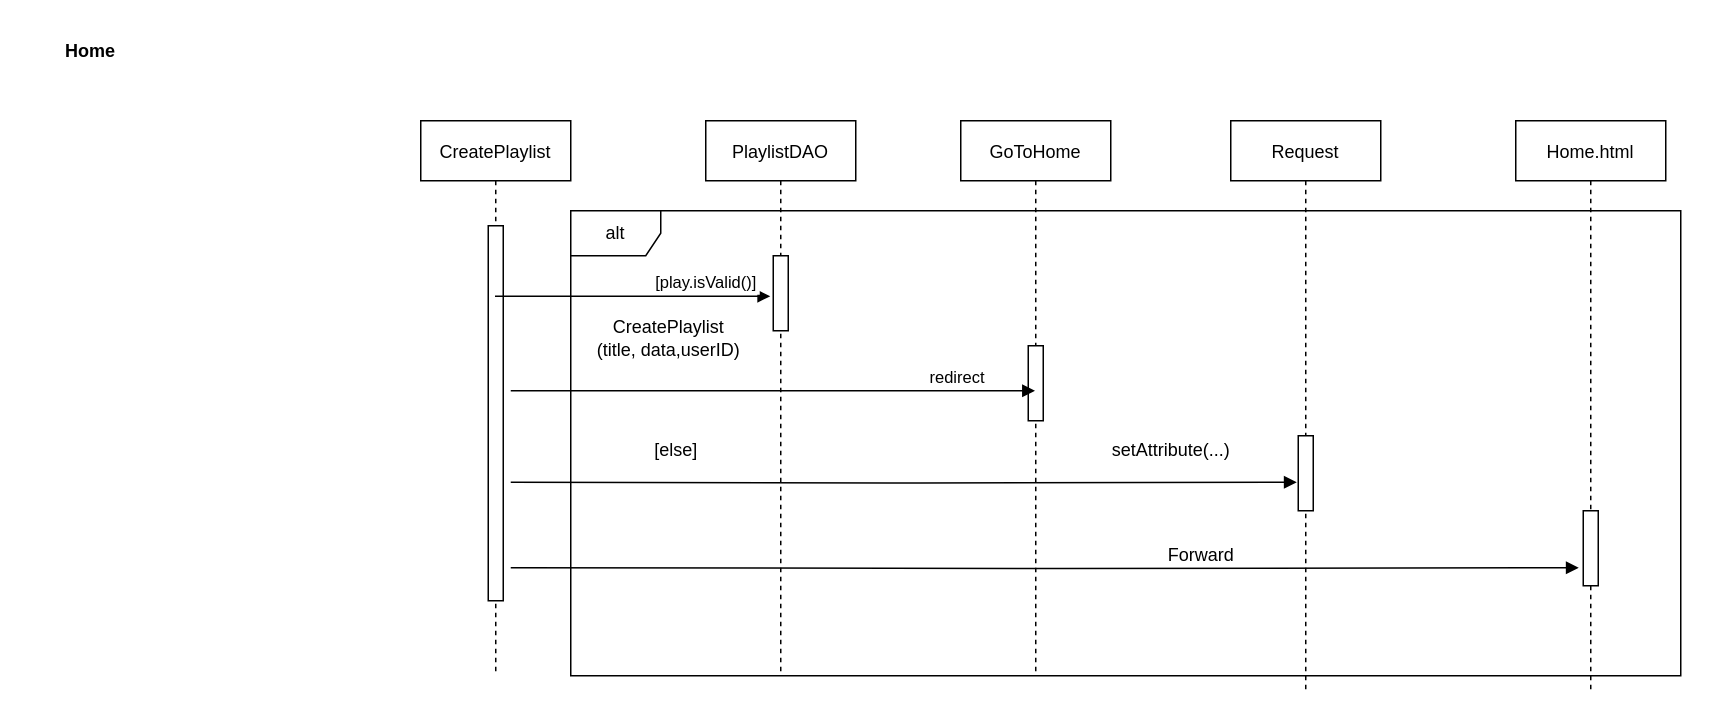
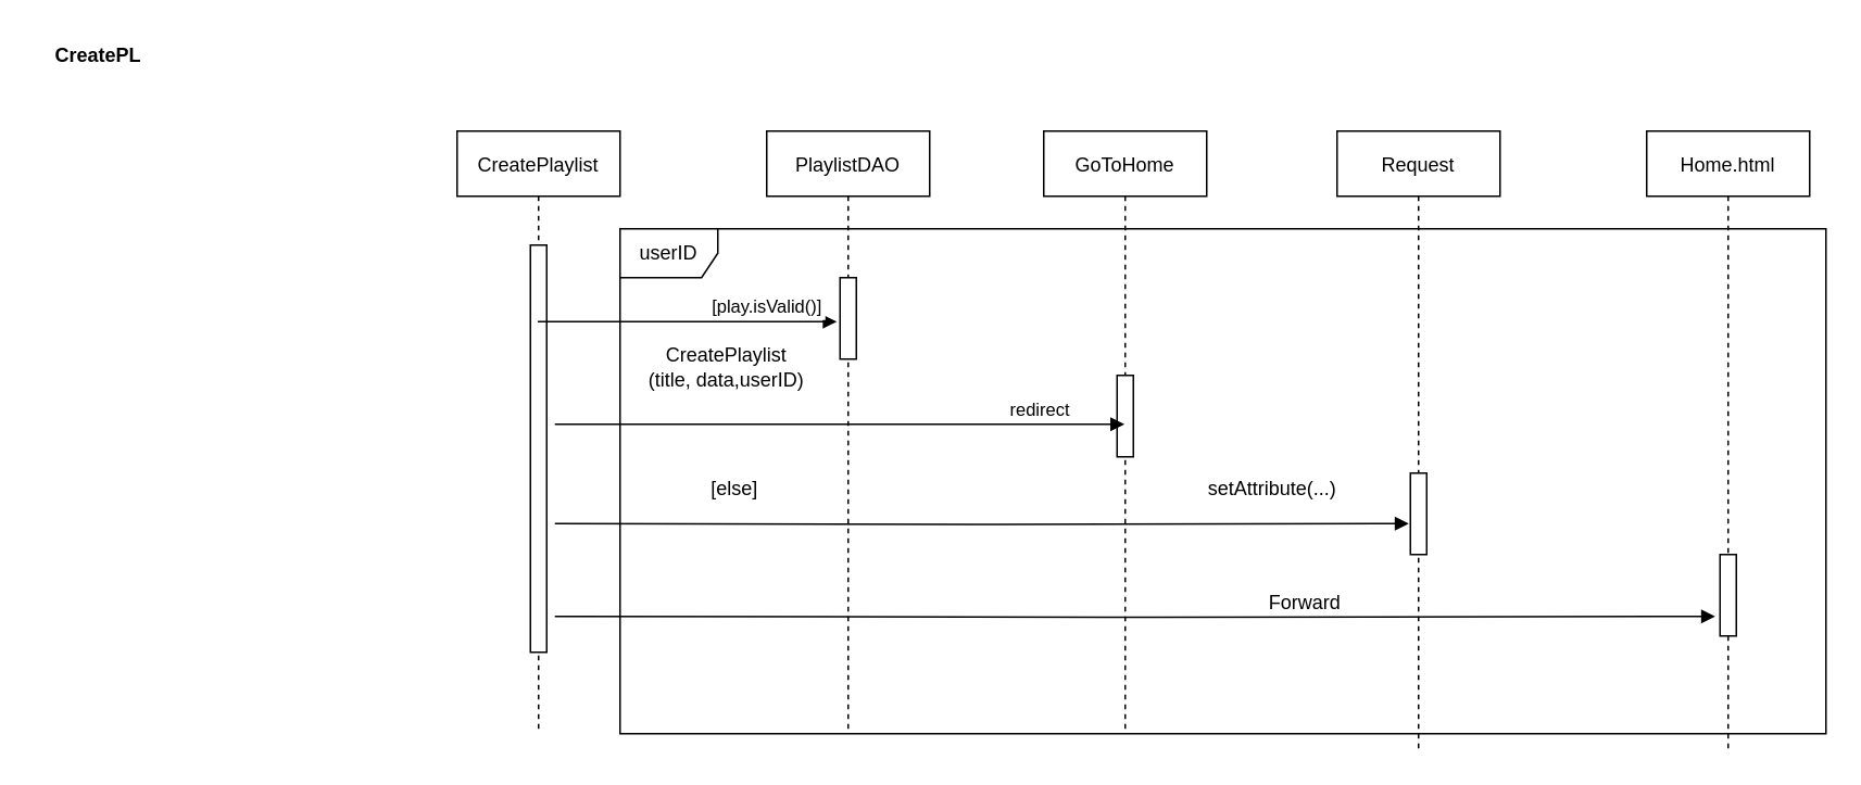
- <mxCell id="2" value="Home" style="text;align=center;fontStyle=1;verticalAlign=middle;spacingLeft=3;spacingRight=3;strokeColor=none;rotatable=0;points=[[0,0.5],[1,0.5]];portConstraint=eastwest;" vertex="1" parent="1"><mxGeometry x="20" y="20" width="80" height="26" as="geometry" /></mxCell>
+ <mxCell id="2" value="CreatePL" style="text;align=center;fontStyle=1;verticalAlign=middle;spacingLeft=3;spacingRight=3;strokeColor=none;rotatable=0;points=[[0,0.5],[1,0.5]];portConstraint=eastwest;" vertex="1" parent="1"><mxGeometry x="20" y="20" width="80" height="26" as="geometry" /></mxCell>
- <mxCell id="20" value="alt" style="shape=umlFrame;whiteSpace=wrap;html=1;" vertex="1" parent="1"><mxGeometry x="380" y="140" width="740" height="310" as="geometry" /></mxCell>
+ <mxCell id="20" value="userID" style="shape=umlFrame;whiteSpace=wrap;html=1;" vertex="1" parent="1"><mxGeometry x="380" y="140" width="740" height="310" as="geometry" /></mxCell>
